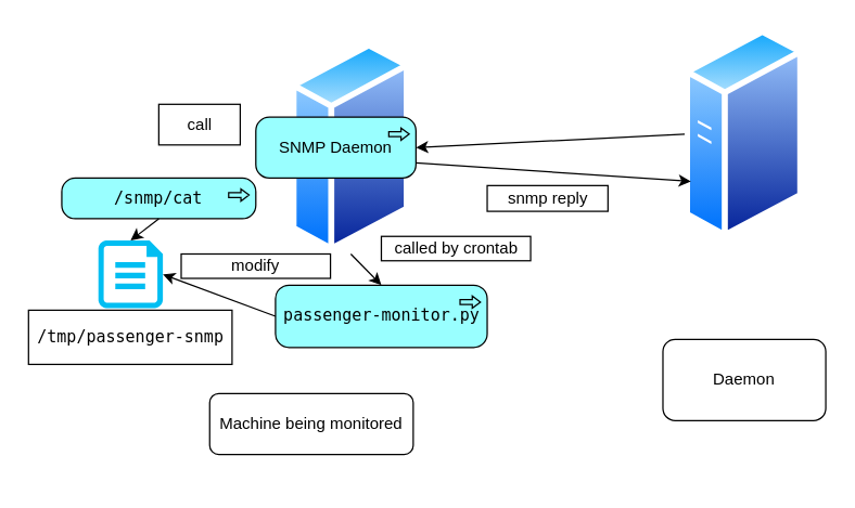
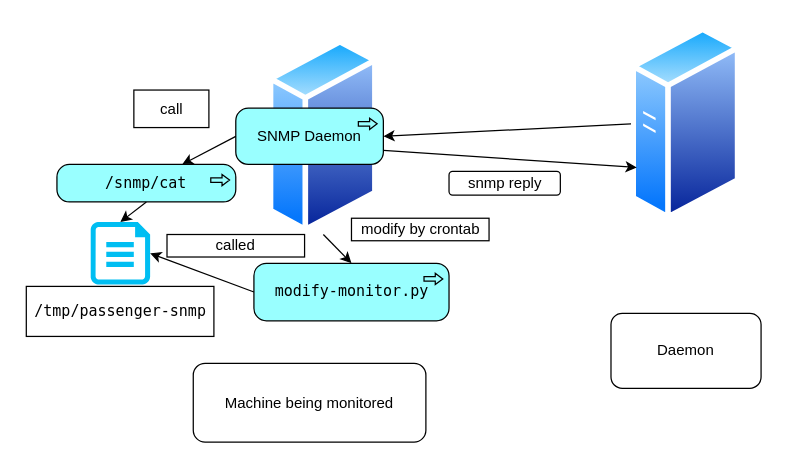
- <mxCell id="10" value="call" style="rounded=0;whiteSpace=wrap;html=1;" vertex="1" parent="1"><mxGeometry x="116.5" y="76.5" width="60" height="30" as="geometry" /></mxCell>
+ <mxCell id="10" value="call" style="rounded=0;whiteSpace=wrap;html=1;" vertex="1" parent="1"><mxGeometry x="106.5" y="71.5" width="60" height="30" as="geometry" /></mxCell>
+ <mxCell id="8" value="" style="endArrow=classic;html=1;exitX=0;exitY=0.5;exitDx=0;exitDy=0;exitPerimeter=0;" edge="1" parent="1" source="6" target="9"><mxGeometry width="50" height="50" relative="1" as="geometry"><mxPoint x="154" y="320" as="sourcePoint" /><mxPoint x="144" y="140" as="targetPoint" /></mxGeometry></mxCell>
- <mxCell id="12" value="snmp reply" style="rounded=0;whiteSpace=wrap;html=1;" vertex="1" parent="1"><mxGeometry x="358.5" y="136.5" width="89" height="19" as="geometry" /></mxCell>
+ <mxCell id="12" value="snmp reply" style="whiteSpace=wrap;html=1;rounded=1;" vertex="1" parent="1"><mxGeometry x="358.5" y="136.5" width="89" height="19" as="geometry" /></mxCell>
- <mxCell id="18" value="called by crontab" style="rounded=0;whiteSpace=wrap;html=1;" vertex="1" parent="1"><mxGeometry x="280.5" y="174" width="110" height="18" as="geometry" /></mxCell>
+ <mxCell id="18" value="modify by crontab" style="rounded=0;whiteSpace=wrap;html=1;" vertex="1" parent="1"><mxGeometry x="280.5" y="174" width="110" height="18" as="geometry" /></mxCell>
- <mxCell id="20" value="modify" style="rounded=0;whiteSpace=wrap;html=1;" vertex="1" parent="1"><mxGeometry x="133" y="187" width="110" height="18" as="geometry" /></mxCell>
+ <mxCell id="20" value="called" style="rounded=0;whiteSpace=wrap;html=1;" vertex="1" parent="1"><mxGeometry x="133" y="187" width="110" height="18" as="geometry" /></mxCell>
- <mxCell id="16" value="&lt;pre&gt;&lt;code&gt;passenger-monitor.py&lt;/code&gt;&lt;/pre&gt;" style="html=1;outlineConnect=0;whiteSpace=wrap;fillColor=#99ffff;strokeColor=#000000;shape=mxgraph.archimate3.application;appType=proc;archiType=rounded;" vertex="1" parent="1"><mxGeometry x="202.5" y="210" width="156" height="46" as="geometry" /></mxCell>
+ <mxCell id="16" value="&lt;pre&gt;&lt;code&gt;modify-monitor.py&lt;/code&gt;&lt;/pre&gt;" style="html=1;outlineConnect=0;whiteSpace=wrap;fillColor=#99ffff;strokeColor=#000000;shape=mxgraph.archimate3.application;appType=proc;archiType=rounded;" vertex="1" parent="1"><mxGeometry x="202.5" y="210" width="156" height="46" as="geometry" /></mxCell>
- <mxCell id="5" value="Machine being monitored" style="rounded=1;whiteSpace=wrap;html=1;" vertex="1" parent="1"><mxGeometry x="154" y="290" width="150" height="45" as="geometry" /></mxCell>
+ <mxCell id="5" value="Machine being monitored" style="rounded=1;whiteSpace=wrap;html=1;" vertex="1" parent="1"><mxGeometry x="154" y="290" width="186" height="63" as="geometry" /></mxCell>
